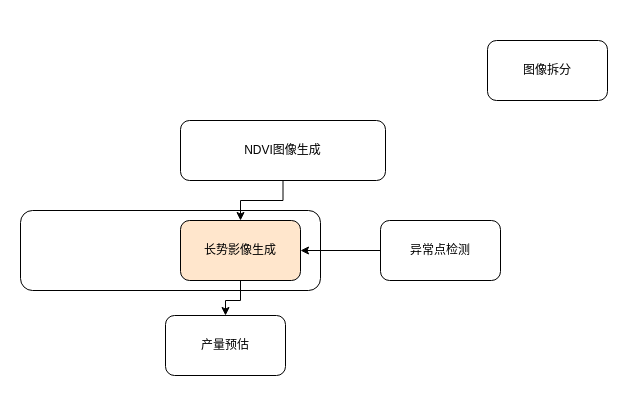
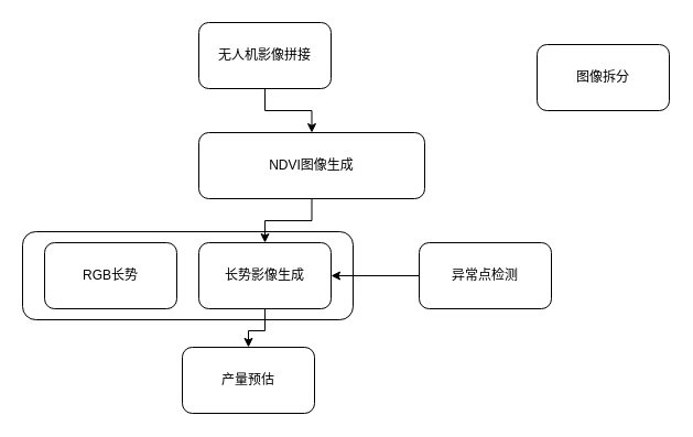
+ <mxCell id="4" value="无人机影像拼接" style="rounded=1;whiteSpace=wrap;html=1;" vertex="1" parent="1"><mxGeometry x="180" y="20" width="120" height="60" as="geometry" /></mxCell>
+ <mxCell id="3" style="edgeStyle=orthogonalEdgeStyle;rounded=0;orthogonalLoop=1;jettySize=auto;html=1;exitX=0.5;exitY=1;exitDx=0;exitDy=0;entryX=0.5;entryY=0;entryDx=0;entryDy=0;" edge="1" parent="1" source="4" target="9"><mxGeometry relative="1" as="geometry" /></mxCell>
+ <mxCell id="5" value="RGB长势" style="rounded=1;whiteSpace=wrap;html=1;" vertex="1" parent="1"><mxGeometry x="40" y="220" width="120" height="60" as="geometry" /></mxCell>
- <mxCell id="11" value="长势影像生成" style="rounded=1;whiteSpace=wrap;html=1;fillColor=#ffe6cc;" vertex="1" parent="1"><mxGeometry x="180" y="220" width="120" height="60" as="geometry" /></mxCell>
+ <mxCell id="11" value="长势影像生成" style="rounded=1;whiteSpace=wrap;html=1;" vertex="1" parent="1"><mxGeometry x="180" y="220" width="120" height="60" as="geometry" /></mxCell>
